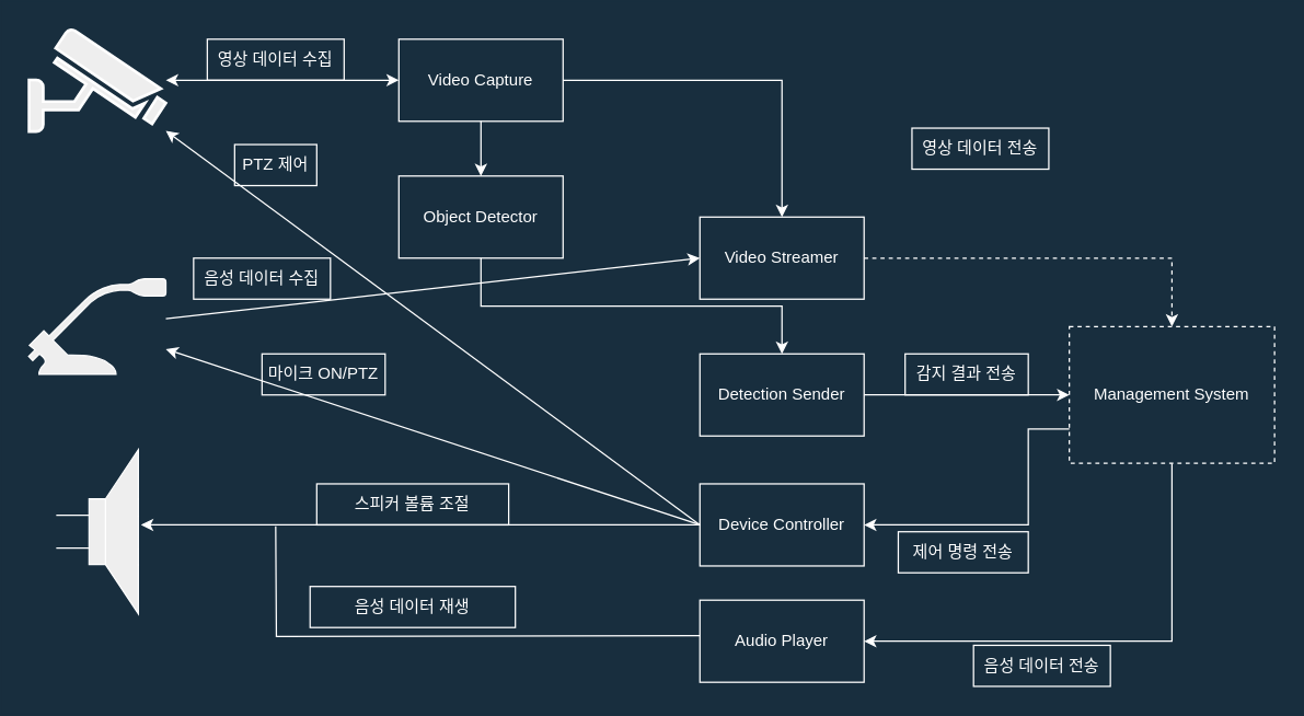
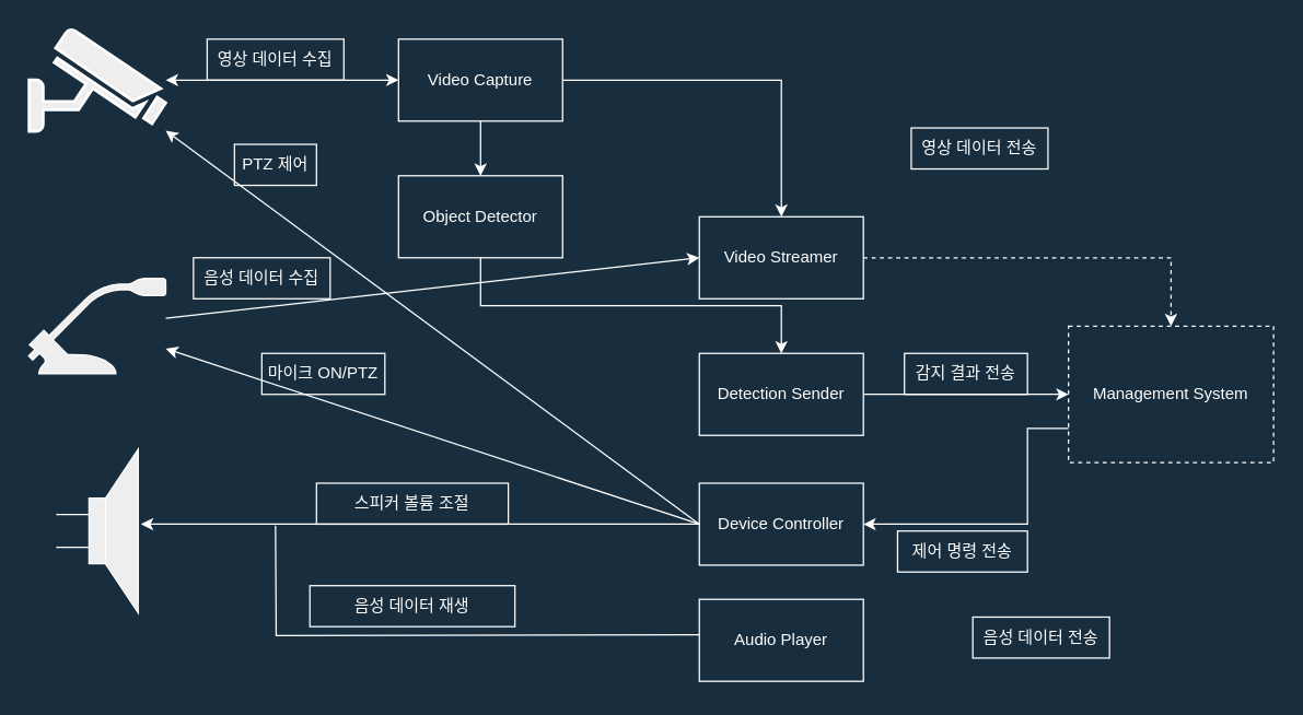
- <mxCell id="6" style="edgeStyle=orthogonalEdgeStyle;rounded=0;orthogonalLoop=1;jettySize=auto;html=1;exitX=0.5;exitY=1;exitDx=0;exitDy=0;entryX=1;entryY=0.5;entryDx=0;entryDy=0;endArrow=classic;endFill=1;strokeColor=#FFFFFF;labelBackgroundColor=#182E3E;fontColor=#FFFFFF;" edge="1" parent="1" source="7" target="24"><mxGeometry relative="1" as="geometry" /></mxCell>
- <mxCell id="27" value="음성 데이터 전송" style="text;html=1;strokeColor=#FFFFFF;fillColor=none;align=center;verticalAlign=middle;whiteSpace=wrap;rounded=0;fontColor=#FFFFFF;" vertex="1" parent="1"><mxGeometry x="711" y="471" width="100" height="30" as="geometry" /></mxCell>
+ <mxCell id="27" value="음성 데이터 전송" style="text;html=1;strokeColor=#FFFFFF;fillColor=none;align=center;verticalAlign=middle;whiteSpace=wrap;rounded=0;fontColor=#FFFFFF;" vertex="1" parent="1"><mxGeometry x="711" y="451" width="100" height="30" as="geometry" /></mxCell>
